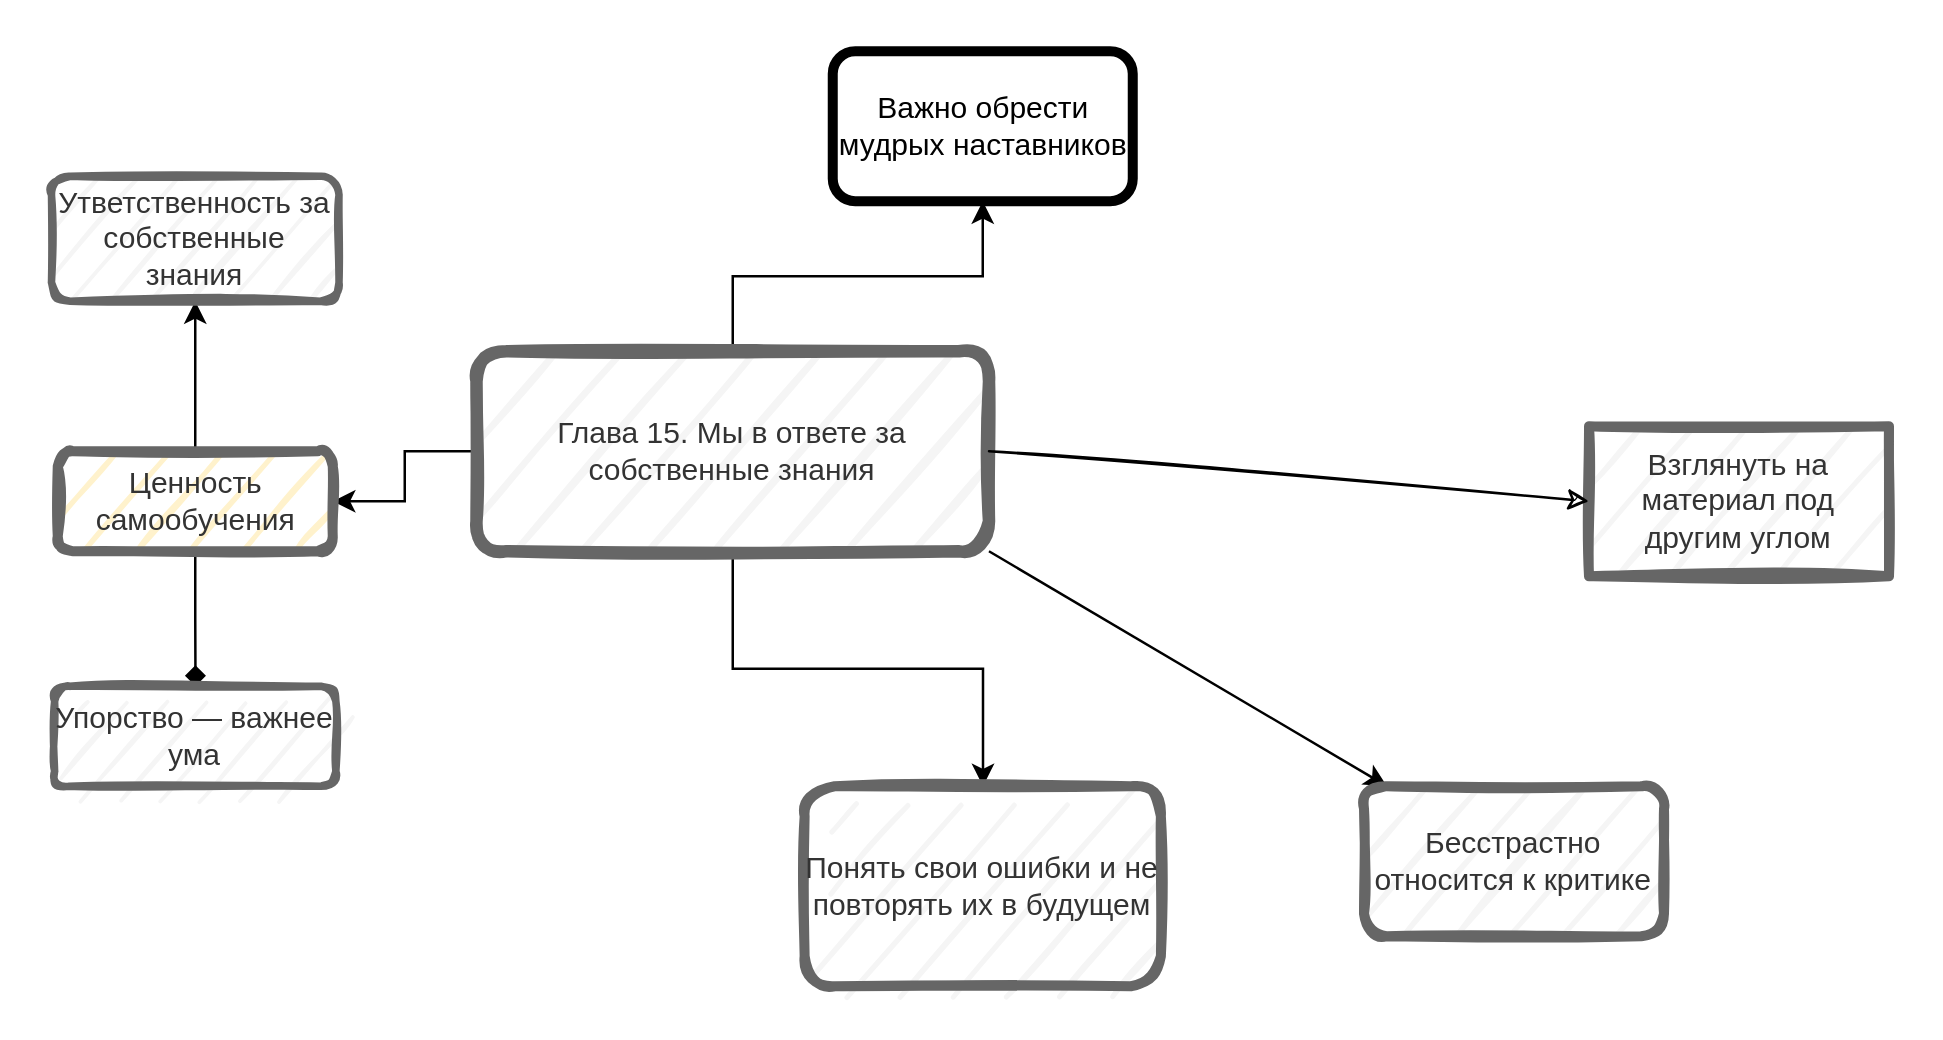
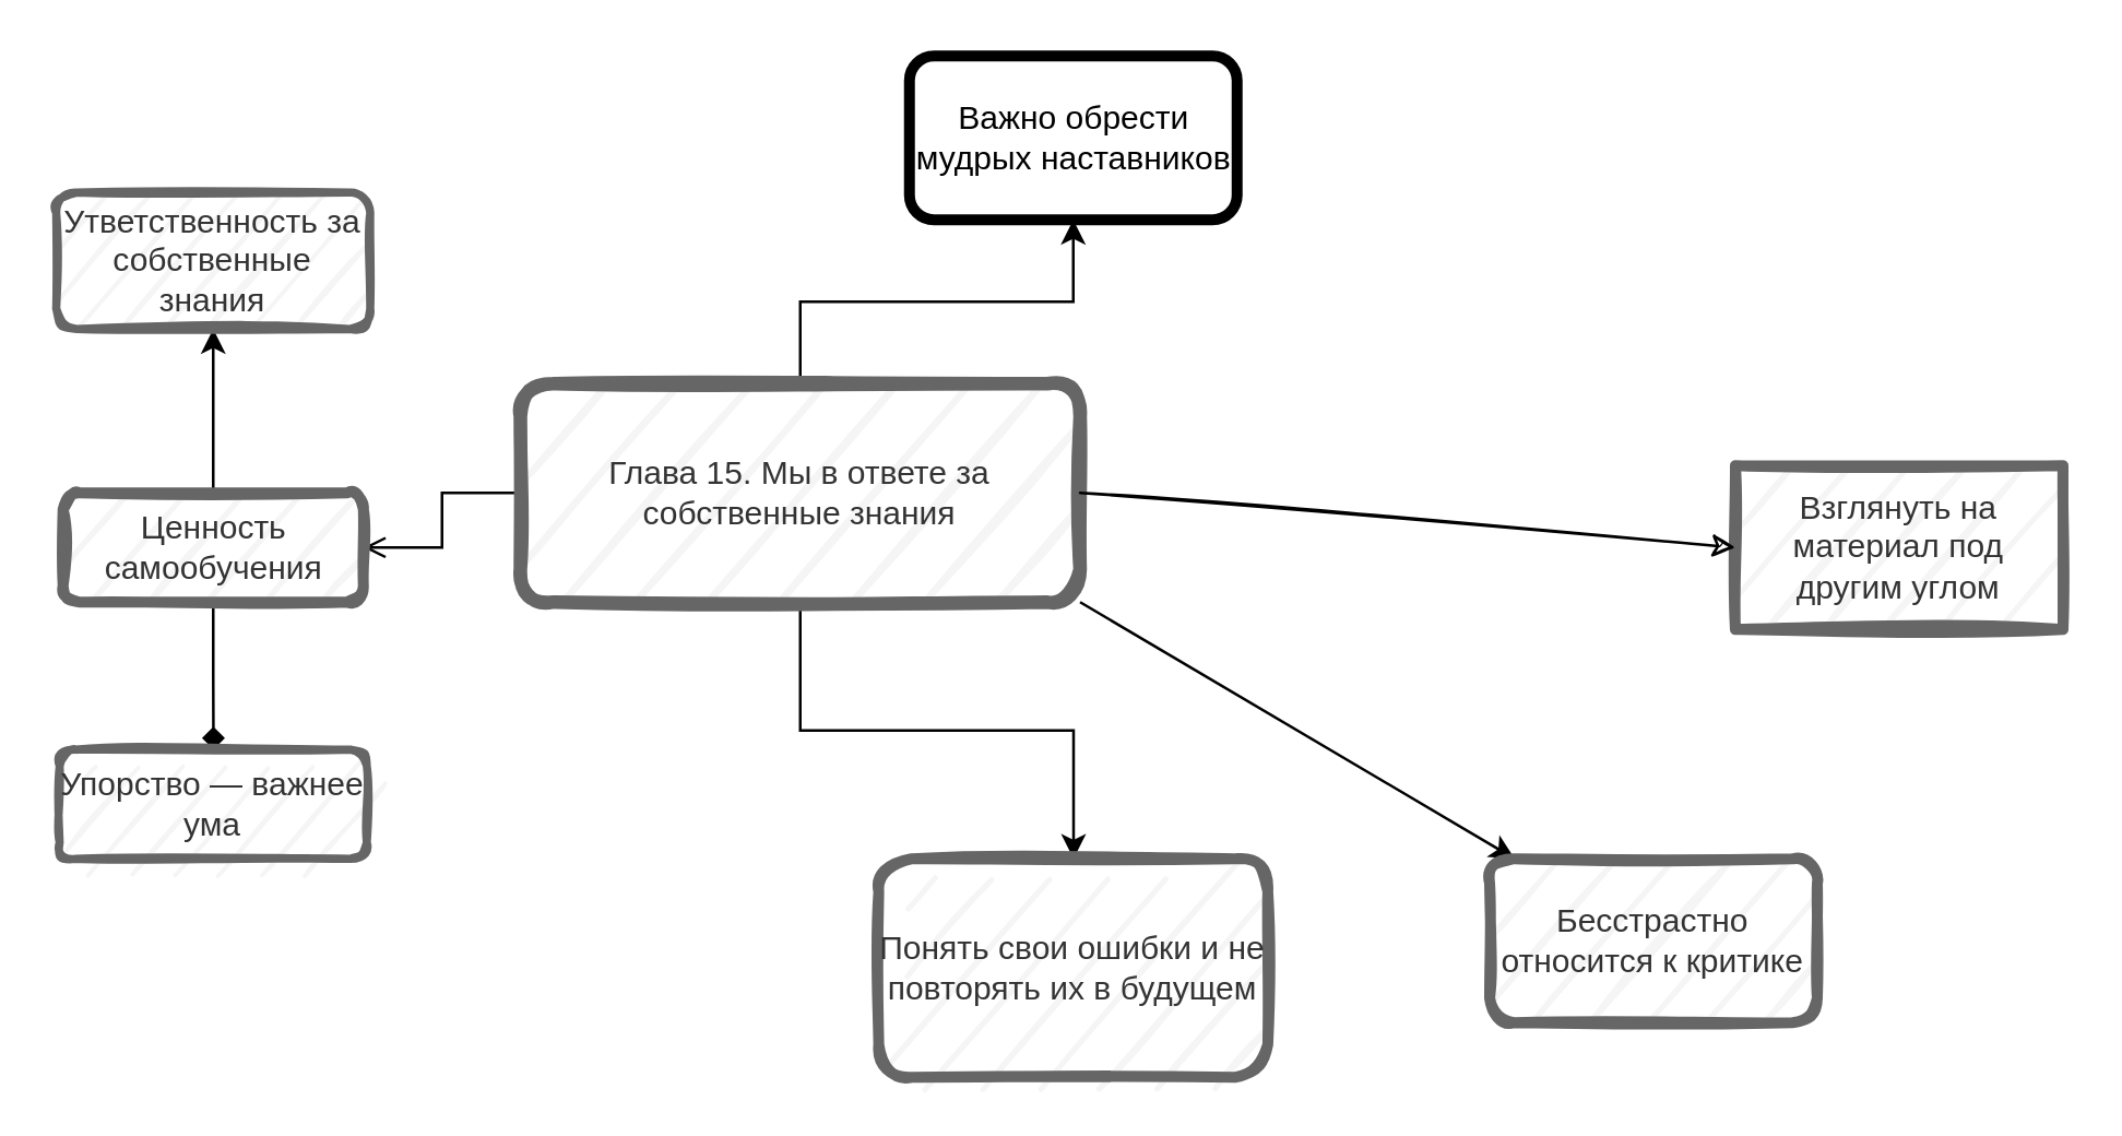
- <mxCell id="8" value="Ценность самообучения" style="whiteSpace=wrap;html=1;rounded=1;fillColor=#fff2cc;strokeColor=#666666;fontColor=#333333;shadow=0;sketch=1;strokeWidth=4;" vertex="1" parent="1"><mxGeometry x="22.5" y="180" width="110" height="40" as="geometry" /></mxCell>
+ <mxCell id="8" value="Ценность самообучения" style="whiteSpace=wrap;html=1;rounded=1;fillColor=#f5f5f5;strokeColor=#666666;fontColor=#333333;shadow=0;sketch=1;strokeWidth=4;" vertex="1" parent="1"><mxGeometry x="22.5" y="180" width="110" height="40" as="geometry" /></mxCell>
- <mxCell id="2" value="" style="edgeStyle=orthogonalEdgeStyle;rounded=0;orthogonalLoop=1;jettySize=auto;html=1;" edge="1" parent="1" source="5" target="8"><mxGeometry relative="1" as="geometry" /></mxCell>
+ <mxCell id="2" value="" style="edgeStyle=orthogonalEdgeStyle;rounded=0;orthogonalLoop=1;jettySize=auto;html=1;endArrow=open;" edge="1" parent="1" source="5" target="8"><mxGeometry relative="1" as="geometry" /></mxCell>
